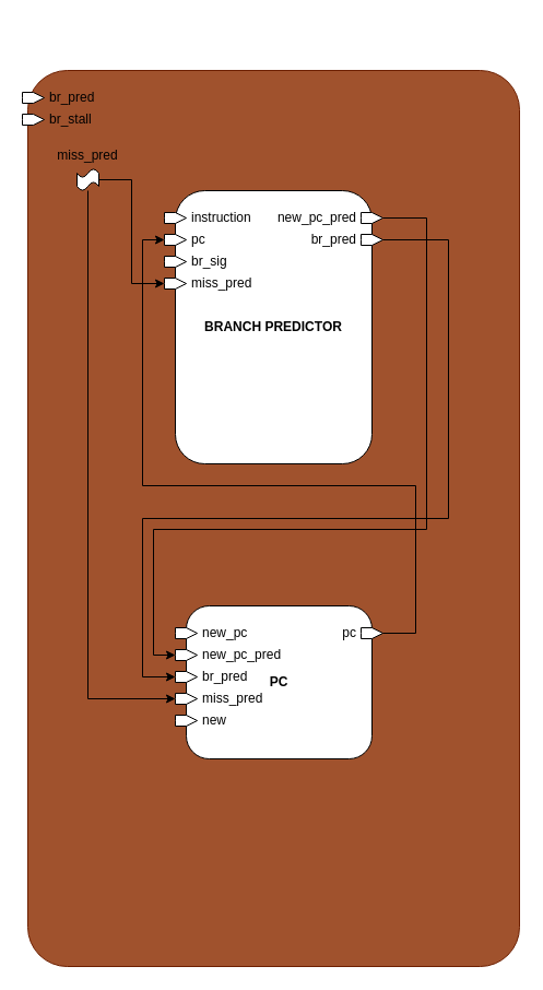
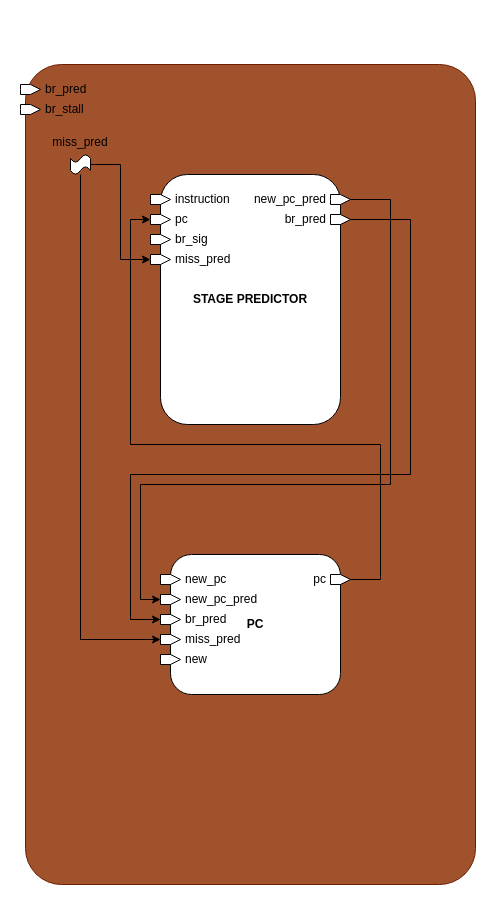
- <mxCell id="19" value="&lt;b&gt;BRANCH PREDICTOR&lt;/b&gt;" style="rounded=1;whiteSpace=wrap;html=1;container=0;" vertex="1" parent="1"><mxGeometry x="160" y="130" width="180" height="250" as="geometry" /></mxCell>
+ <mxCell id="19" value="&lt;b&gt;STAGE PREDICTOR&lt;/b&gt;" style="rounded=1;whiteSpace=wrap;html=1;container=0;" vertex="1" parent="1"><mxGeometry x="160" y="130" width="180" height="250" as="geometry" /></mxCell>
